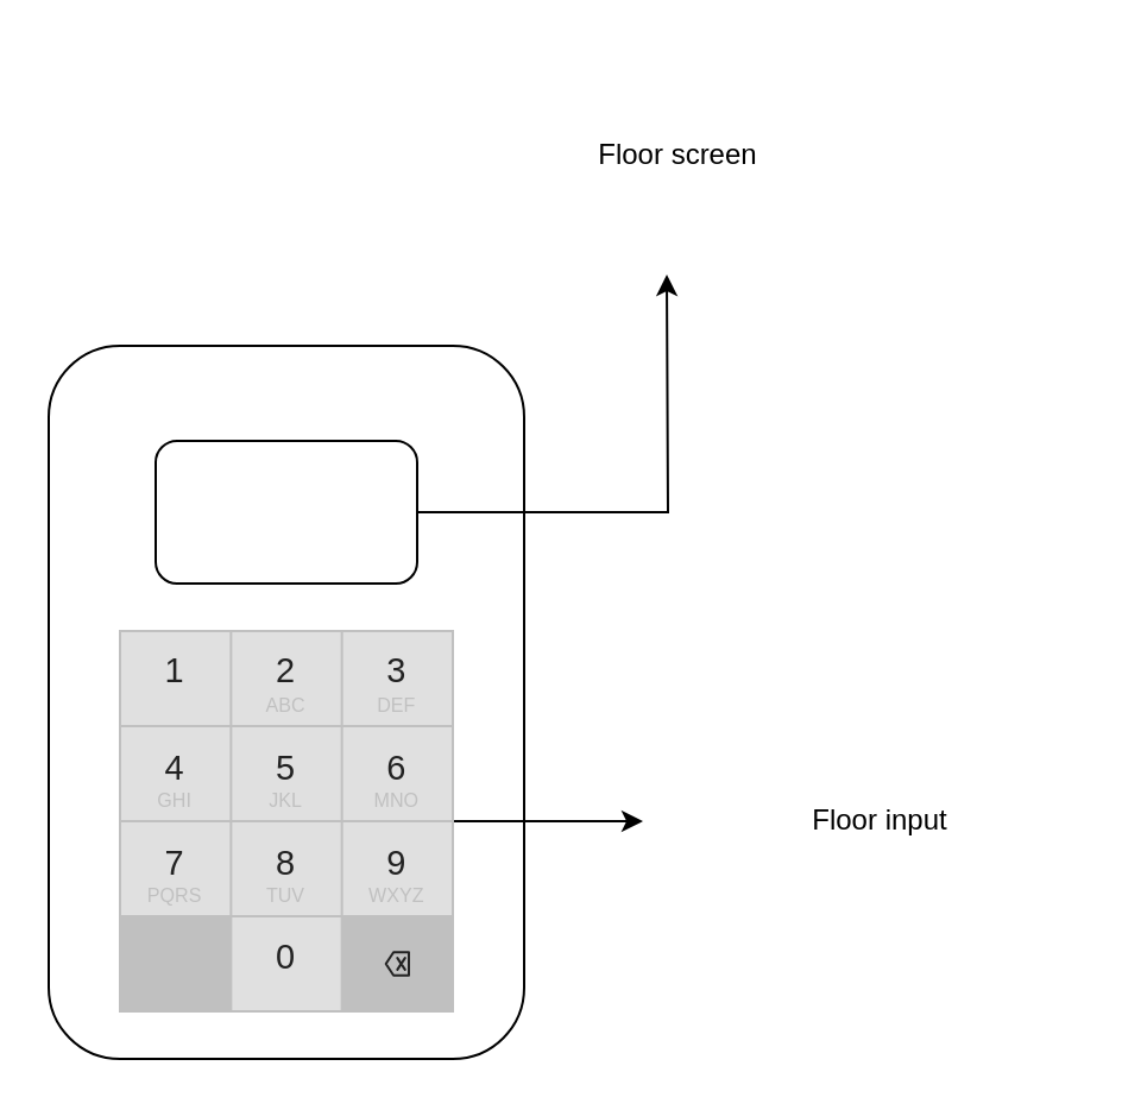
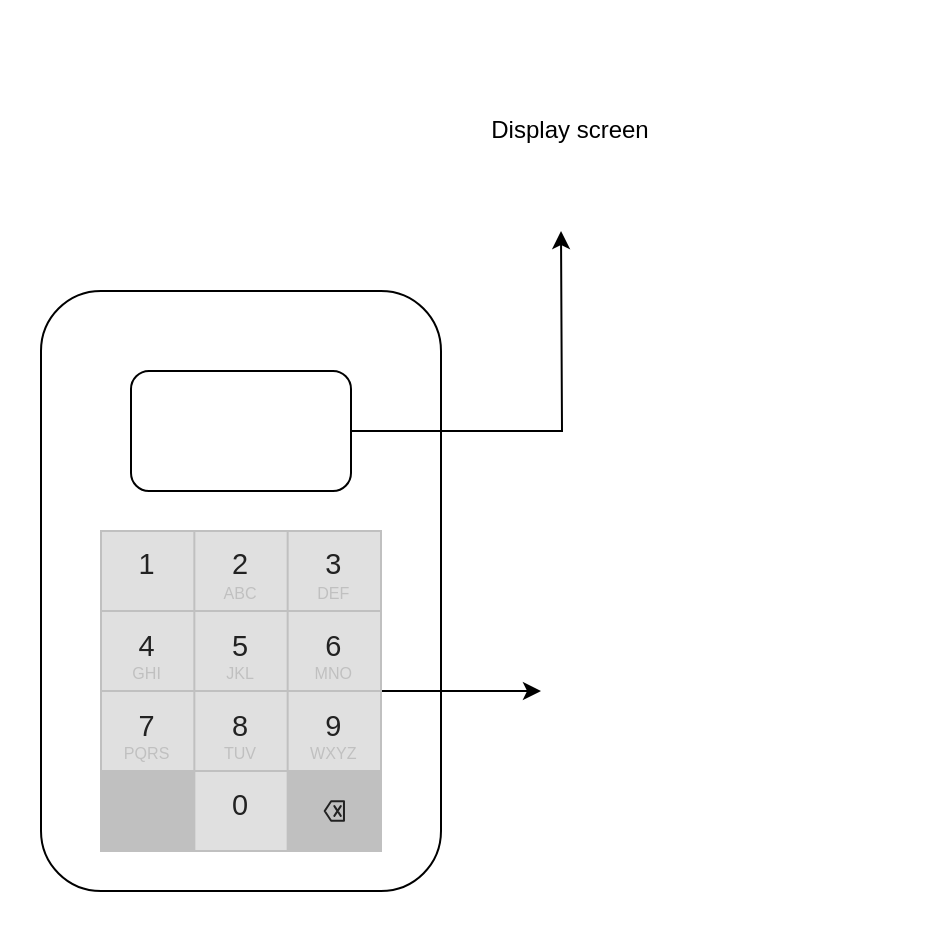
- <mxCell id="7" value="Floor screen" style="text;html=1;strokeColor=none;fillColor=none;align=center;verticalAlign=middle;whiteSpace=wrap;rounded=0;" vertex="1" parent="1"><mxGeometry x="210" y="20" width="150" height="90" as="geometry" /></mxCell>
+ <mxCell id="7" value="Display screen" style="text;html=1;strokeColor=none;fillColor=none;align=center;verticalAlign=middle;whiteSpace=wrap;rounded=0;" vertex="1" parent="1"><mxGeometry x="210" y="20" width="150" height="90" as="geometry" /></mxCell>
- <mxCell id="8" value="Floor input" style="text;html=1;strokeColor=none;fillColor=none;align=center;verticalAlign=middle;whiteSpace=wrap;rounded=0;" vertex="1" parent="1"><mxGeometry x="290" y="307.5" width="160" height="75" as="geometry" /></mxCell>
